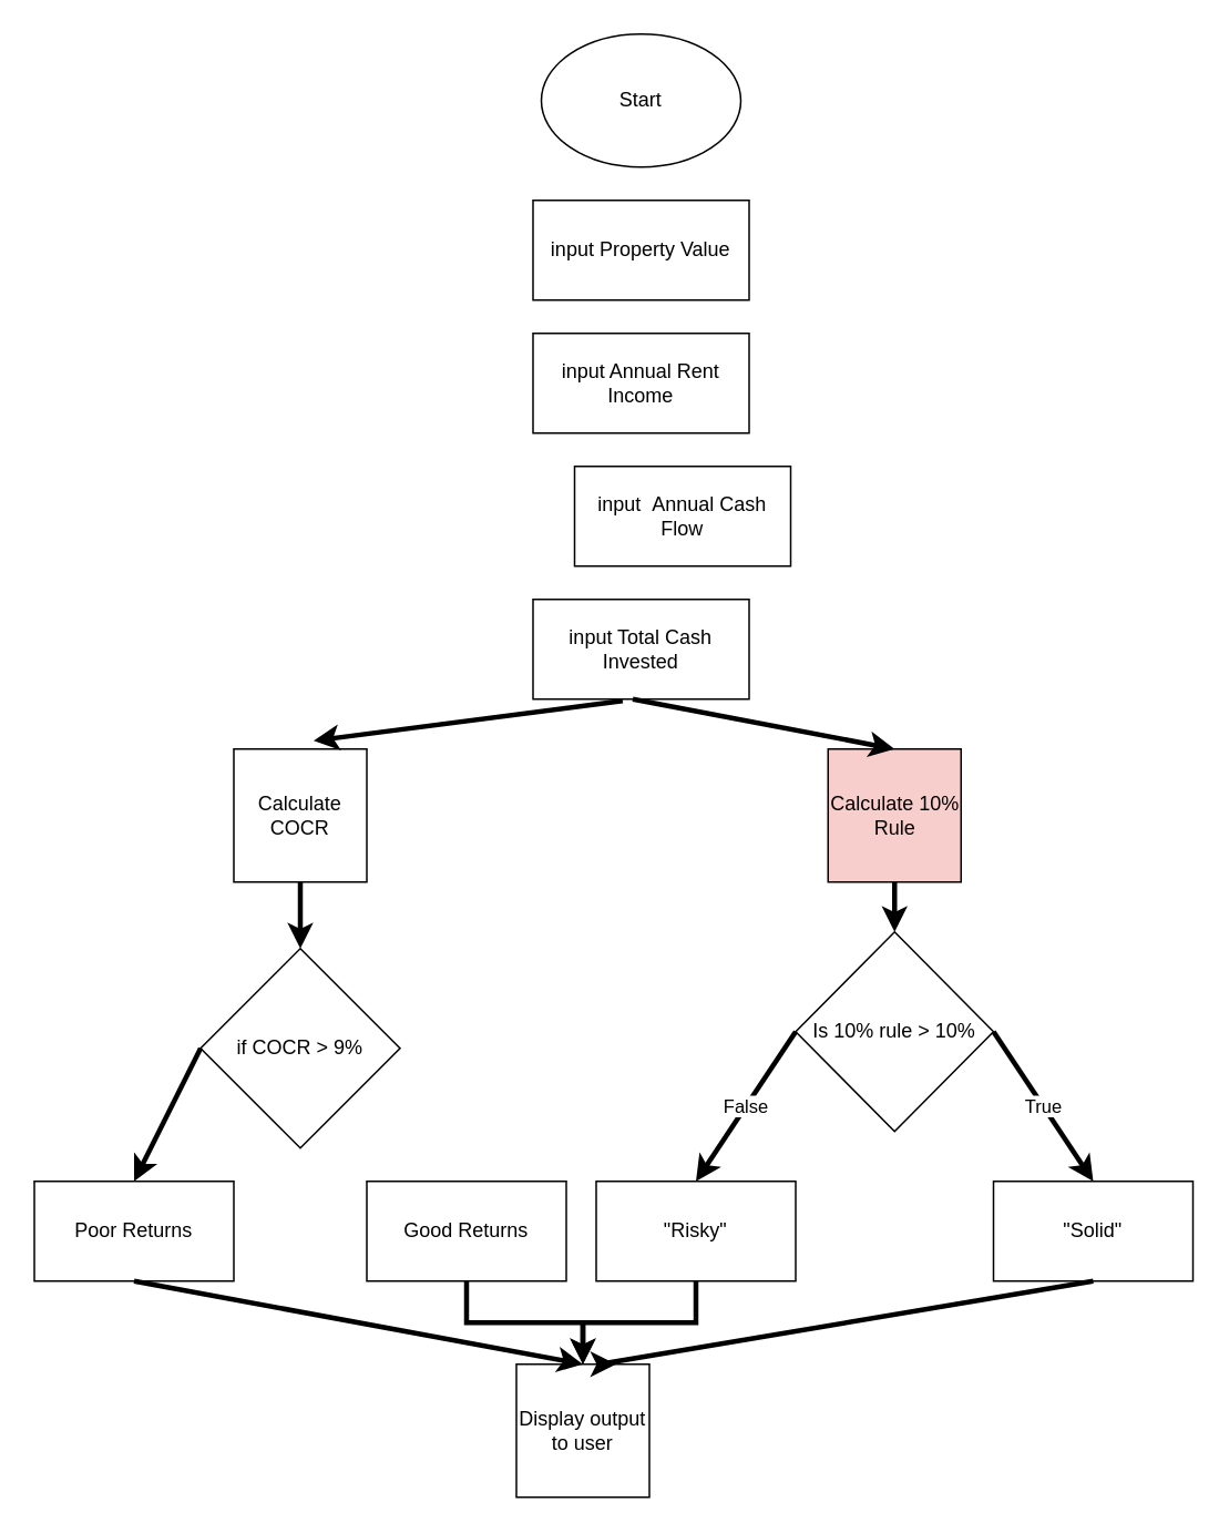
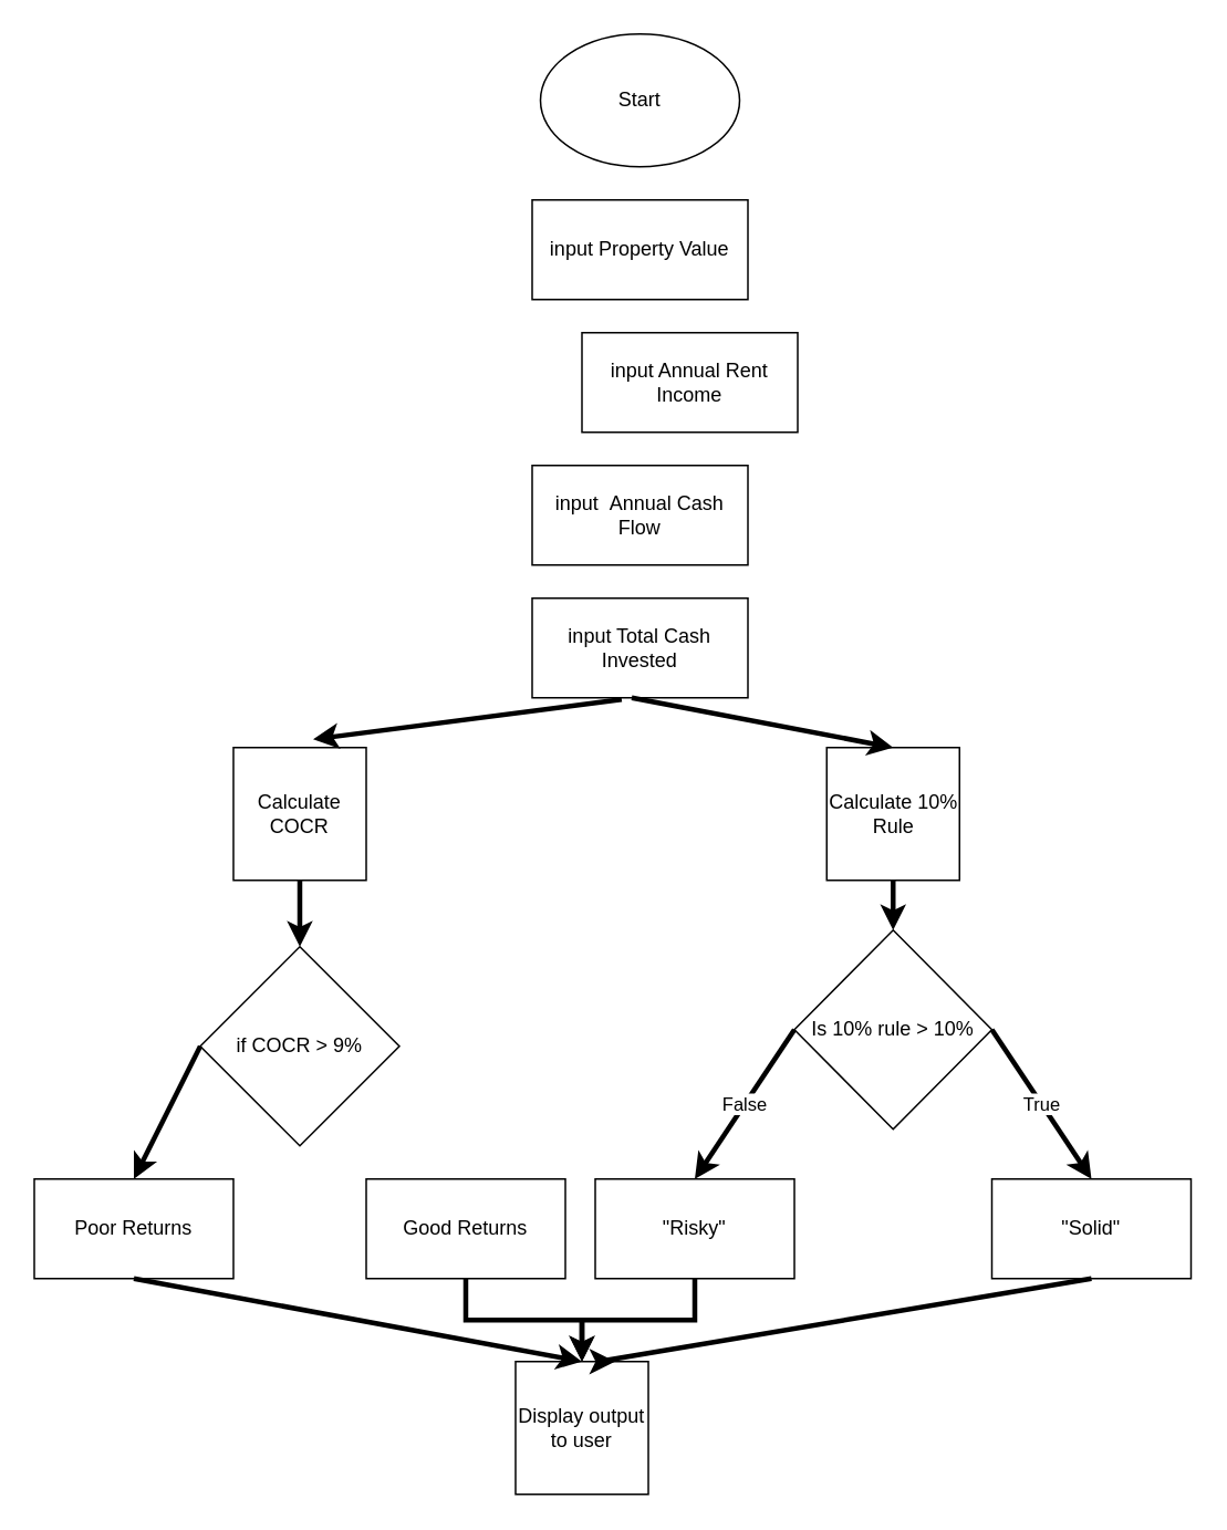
- <mxCell id="4" value="input Annual Rent Income" style="rounded=0;whiteSpace=wrap;html=1;" vertex="1" parent="1"><mxGeometry x="320" y="200" width="130" height="60" as="geometry" /></mxCell>
+ <mxCell id="4" value="input Annual Rent Income" style="rounded=0;whiteSpace=wrap;html=1;" vertex="1" parent="1"><mxGeometry x="350" y="200" width="130" height="60" as="geometry" /></mxCell>
- <mxCell id="5" value="input &amp;nbsp;Annual Cash Flow" style="rounded=0;whiteSpace=wrap;html=1;" vertex="1" parent="1"><mxGeometry x="345" y="280" width="130" height="60" as="geometry" /></mxCell>
+ <mxCell id="5" value="input &amp;nbsp;Annual Cash Flow" style="rounded=0;whiteSpace=wrap;html=1;" vertex="1" parent="1"><mxGeometry x="320" y="280" width="130" height="60" as="geometry" /></mxCell>
- <mxCell id="10" value="Calculate 10% Rule" style="whiteSpace=wrap;html=1;aspect=fixed;fillColor=#f8cecc;" vertex="1" parent="1"><mxGeometry x="497.5" y="450" width="80" height="80" as="geometry" /></mxCell>
+ <mxCell id="10" value="Calculate 10% Rule" style="whiteSpace=wrap;html=1;aspect=fixed;" vertex="1" parent="1"><mxGeometry x="497.5" y="450" width="80" height="80" as="geometry" /></mxCell>
